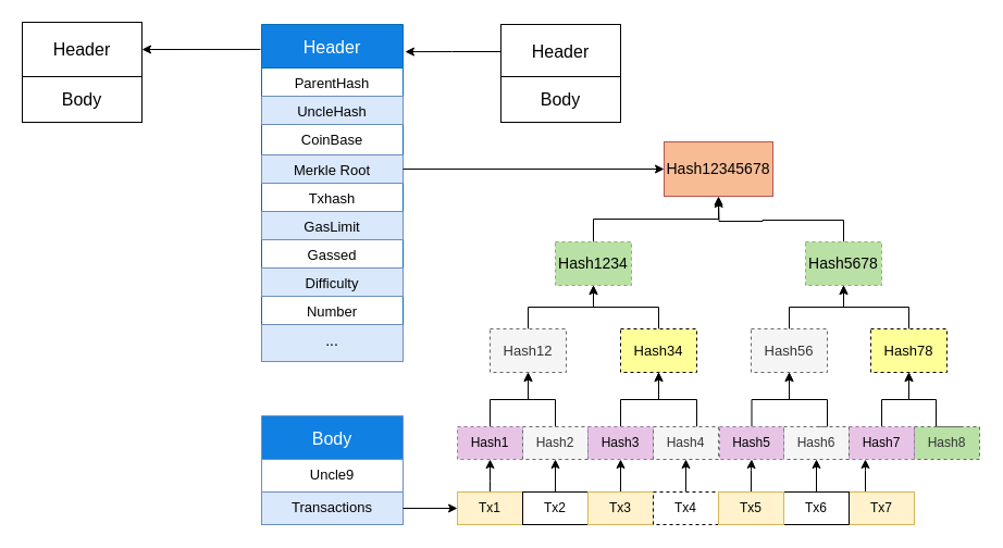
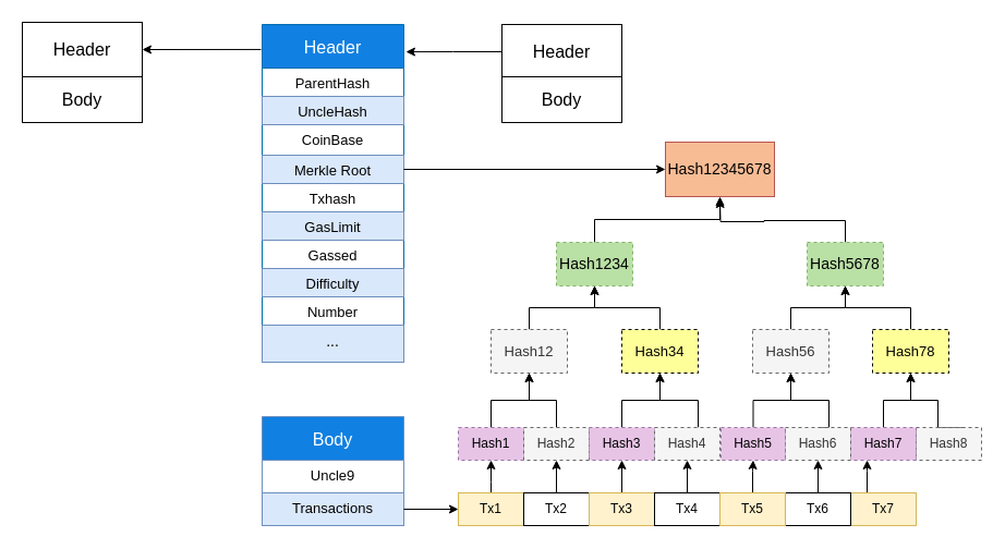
- <mxCell id="9" value="Hash8" style="whiteSpace=wrap;html=1;fillColor=#b9e0a5;dashed=1;fontColor=#333333;strokeColor=#666666;" vertex="1" parent="1"><mxGeometry x="840" y="392" width="60" height="30" as="geometry" /></mxCell>
+ <mxCell id="9" value="Hash8" style="whiteSpace=wrap;html=1;fillColor=#f5f5f5;dashed=1;fontColor=#333333;strokeColor=#666666;" vertex="1" parent="1"><mxGeometry x="840" y="392" width="60" height="30" as="geometry" /></mxCell>
- <mxCell id="25" value="Tx4" style="whiteSpace=wrap;html=1;fillColor=default;dashed=1;" vertex="1" parent="1"><mxGeometry x="600" y="452" width="60" height="30" as="geometry" /></mxCell>
+ <mxCell id="25" value="Tx4" style="whiteSpace=wrap;html=1;fillColor=default;" vertex="1" parent="1"><mxGeometry x="600" y="452" width="60" height="30" as="geometry" /></mxCell>
